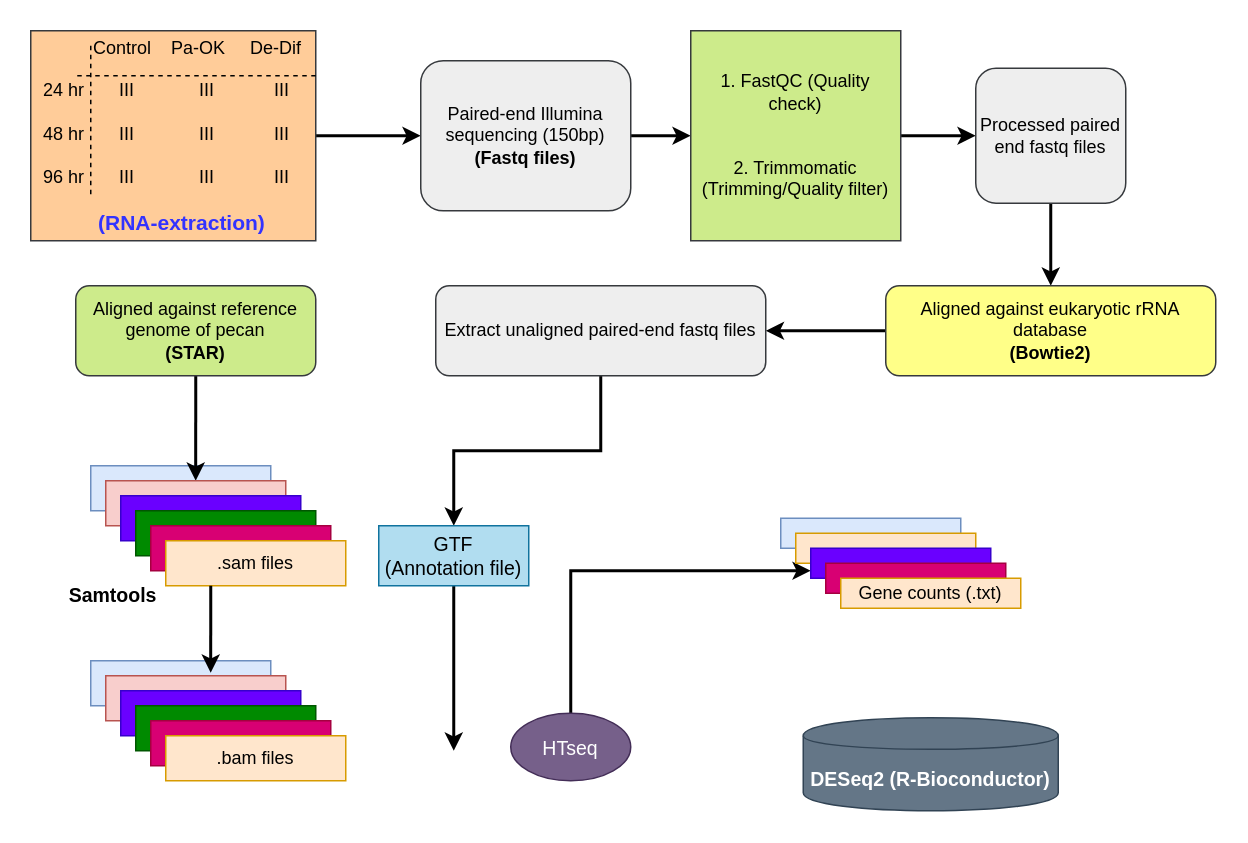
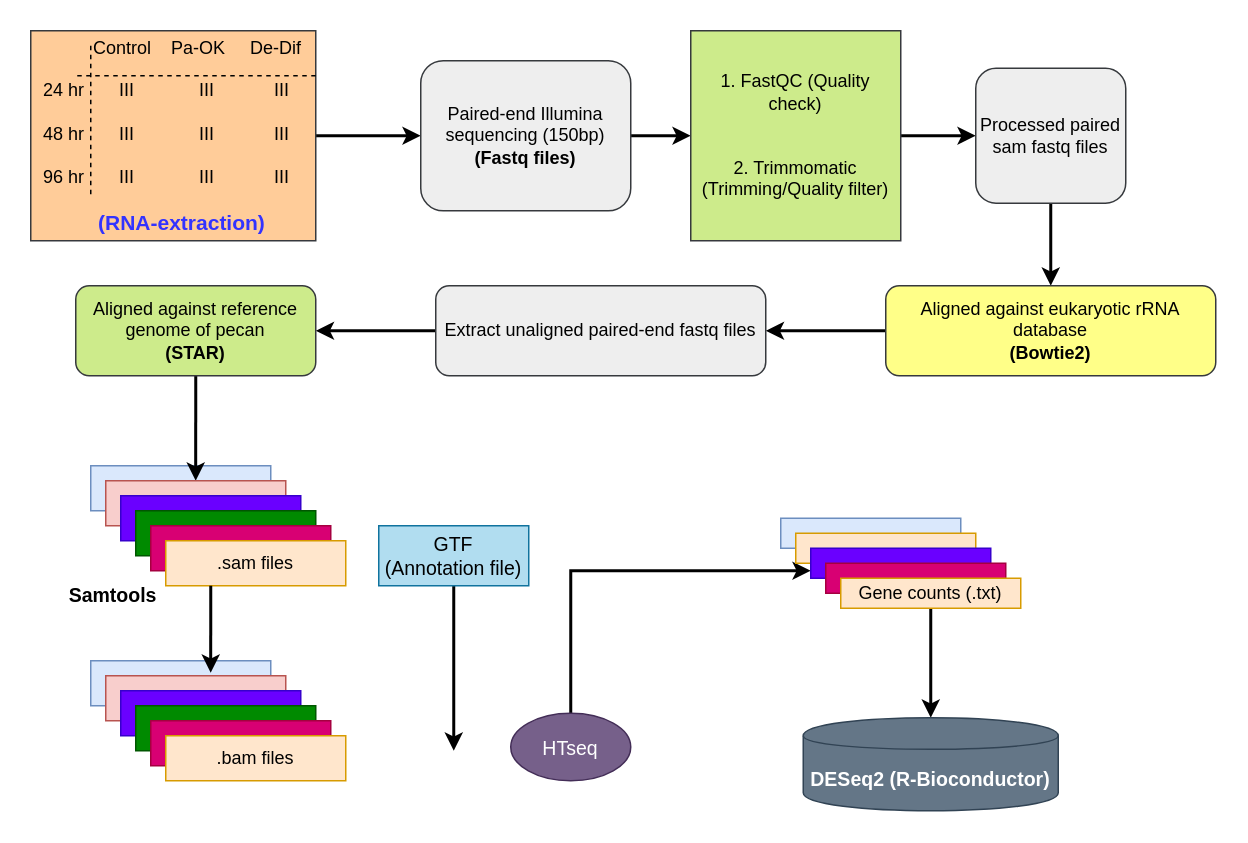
- <mxCell id="12" value="Processed paired end fastq files" style="rounded=1;whiteSpace=wrap;html=1;align=center;fillColor=#eeeeee;strokeColor=#36393d;" vertex="1" parent="1"><mxGeometry x="650" y="45" width="100" height="90" as="geometry" /></mxCell>
+ <mxCell id="12" value="Processed paired sam fastq files" style="rounded=1;whiteSpace=wrap;html=1;align=center;fillColor=#eeeeee;strokeColor=#36393d;" vertex="1" parent="1"><mxGeometry x="650" y="45" width="100" height="90" as="geometry" /></mxCell>
- <mxCell id="15" value="" style="edgeStyle=orthogonalEdgeStyle;rounded=0;orthogonalLoop=1;jettySize=auto;html=1;strokeColor=#000000;strokeWidth=2;" edge="1" parent="1" source="16" target="33"><mxGeometry relative="1" as="geometry" /></mxCell>
+ <mxCell id="15" value="" style="edgeStyle=orthogonalEdgeStyle;rounded=0;orthogonalLoop=1;jettySize=auto;html=1;strokeColor=#000000;strokeWidth=2;" edge="1" parent="1" source="16" target="18"><mxGeometry relative="1" as="geometry" /></mxCell>
+ <mxCell id="40" style="edgeStyle=orthogonalEdgeStyle;rounded=0;orthogonalLoop=1;jettySize=auto;html=1;exitX=0.5;exitY=1;exitDx=0;exitDy=0;strokeColor=#000000;strokeWidth=2;fontSize=13;" edge="1" parent="1" source="41" target="42"><mxGeometry relative="1" as="geometry" /></mxCell>
